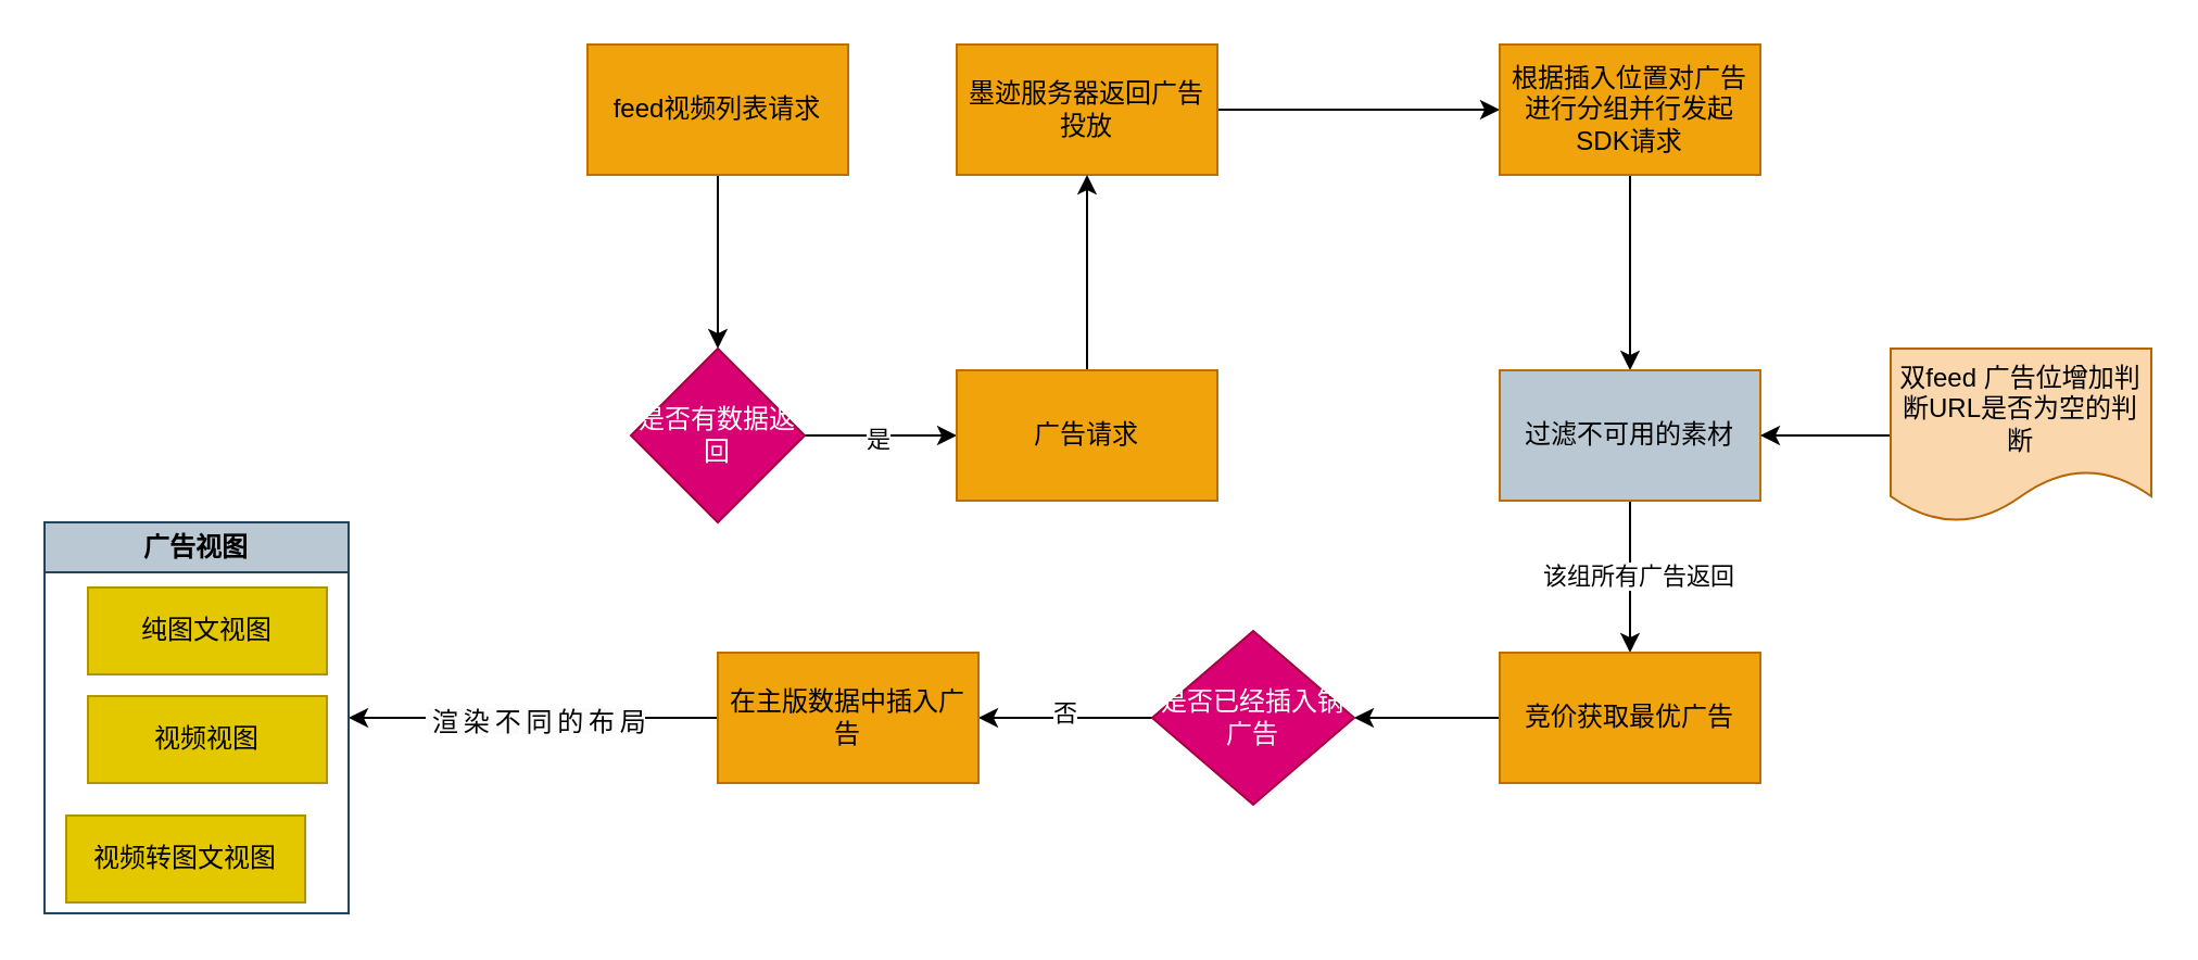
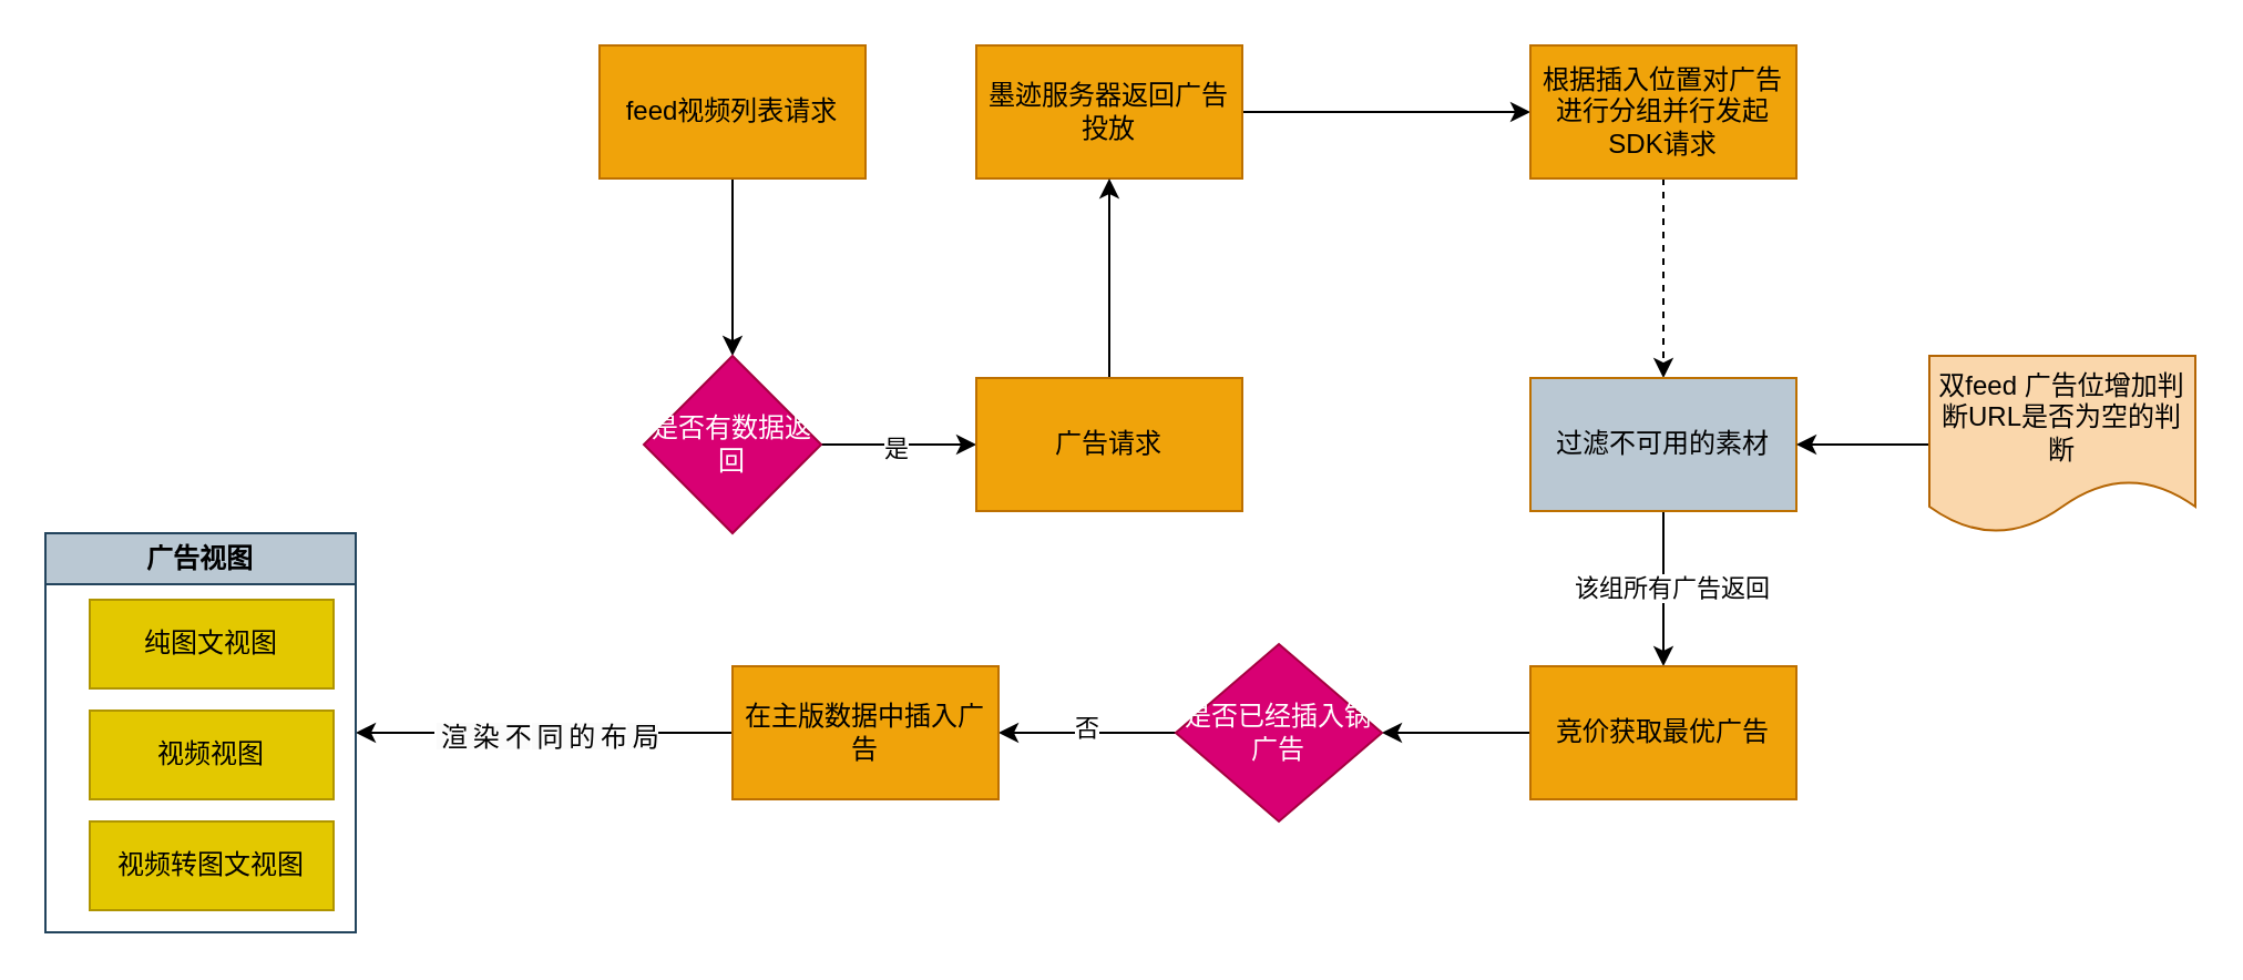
- <mxCell id="9" value="" style="edgeStyle=orthogonalEdgeStyle;rounded=0;orthogonalLoop=1;jettySize=auto;html=1;" parent="1" source="10" target="13" edge="1"><mxGeometry relative="1" as="geometry" /></mxCell>
+ <mxCell id="9" value="" style="edgeStyle=orthogonalEdgeStyle;rounded=0;orthogonalLoop=1;jettySize=auto;html=1;dashed=1;" parent="1" source="10" target="13" edge="1"><mxGeometry relative="1" as="geometry" /></mxCell>
- <mxCell id="29" value="视频转图文视图" style="rounded=0;whiteSpace=wrap;html=1;fillColor=#e3c800;strokeColor=#B09500;fontColor=#000000;" vertex="1" parent="26"><mxGeometry x="10" y="135" width="110" height="40" as="geometry" /></mxCell>
+ <mxCell id="29" value="视频转图文视图" style="rounded=0;whiteSpace=wrap;html=1;fillColor=#e3c800;strokeColor=#B09500;fontColor=#000000;" vertex="1" parent="26"><mxGeometry x="20" y="130" width="110" height="40" as="geometry" /></mxCell>
